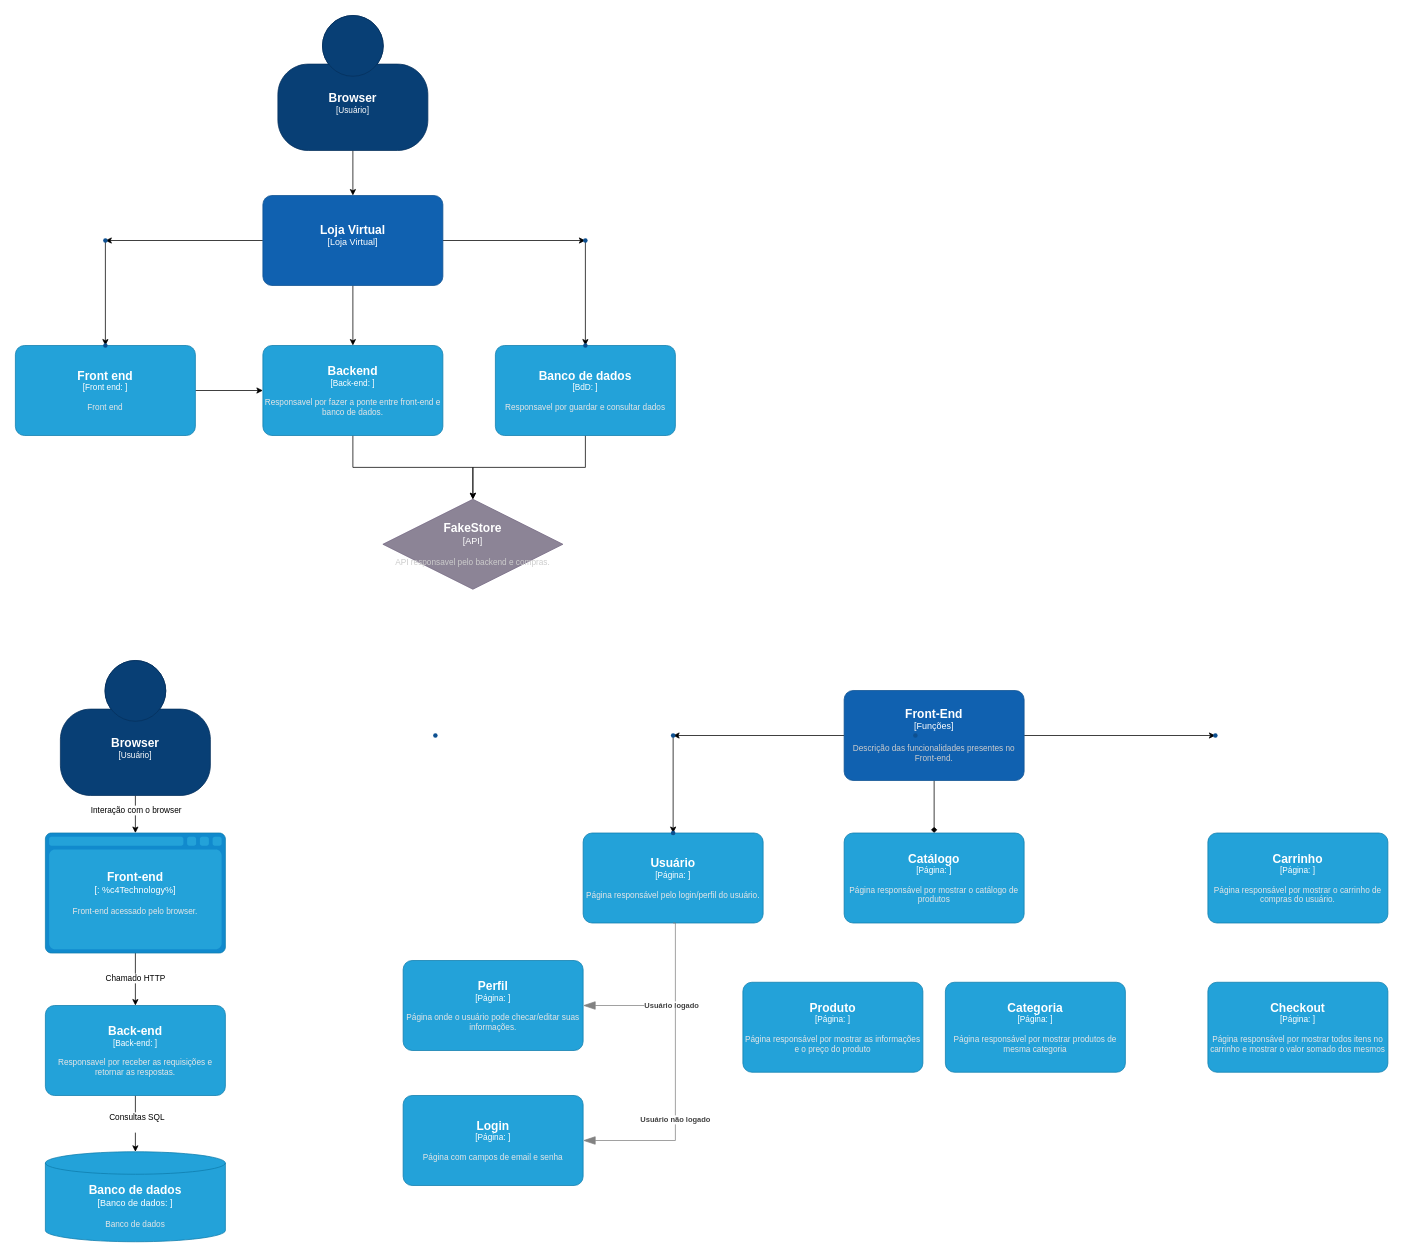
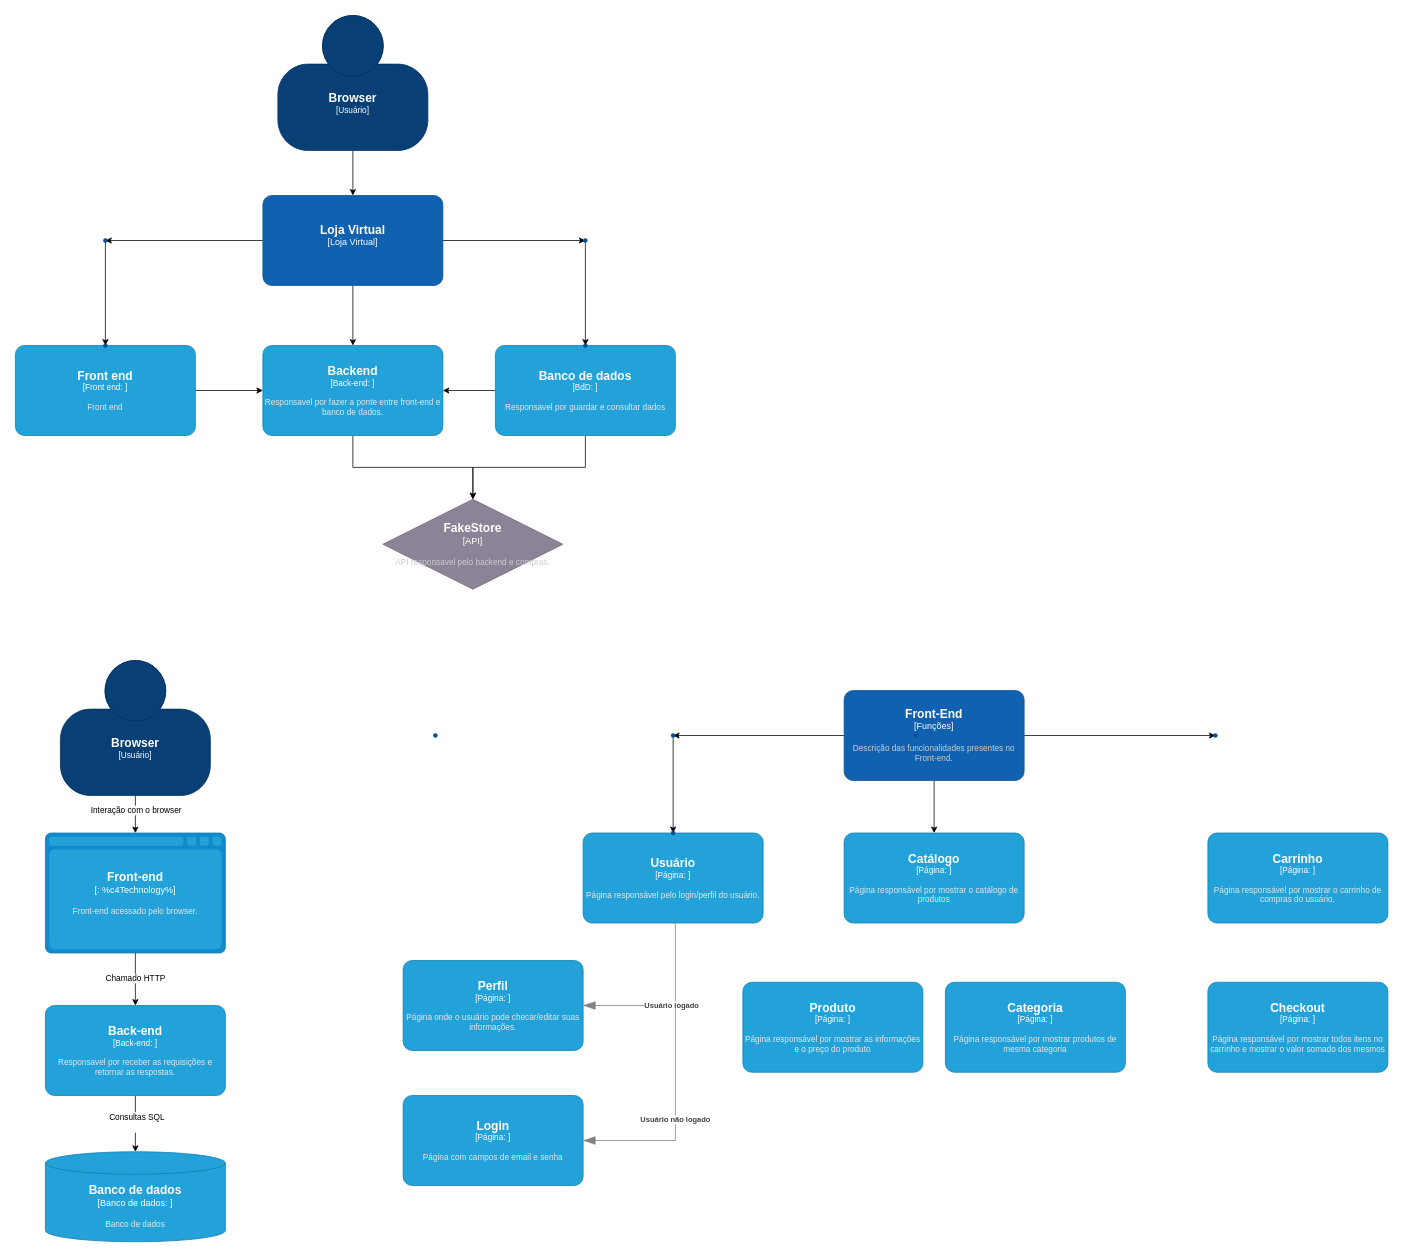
+ <mxCell id="13" value="" style="edgeStyle=orthogonalEdgeStyle;rounded=0;orthogonalLoop=1;jettySize=auto;html=1;" parent="1" source="15" target="12" edge="1"><mxGeometry relative="1" as="geometry" /></mxCell>
- <mxCell id="32" value="" style="edgeStyle=orthogonalEdgeStyle;rounded=0;orthogonalLoop=1;jettySize=auto;html=1;endArrow=diamond;" parent="1" source="35" target="37" edge="1"><mxGeometry relative="1" as="geometry" /></mxCell>
+ <mxCell id="32" value="" style="edgeStyle=orthogonalEdgeStyle;rounded=0;orthogonalLoop=1;jettySize=auto;html=1;" parent="1" source="35" target="37" edge="1"><mxGeometry relative="1" as="geometry" /></mxCell>
